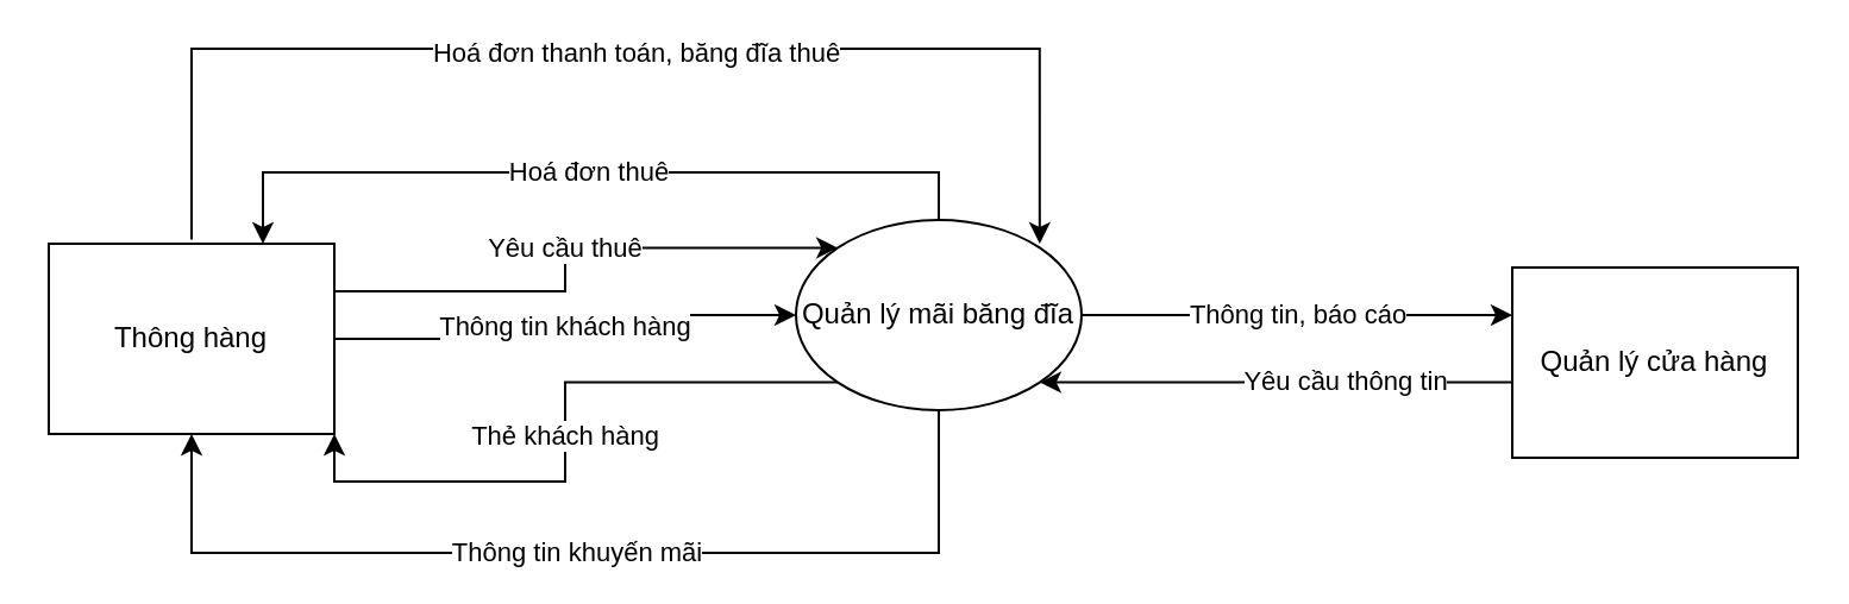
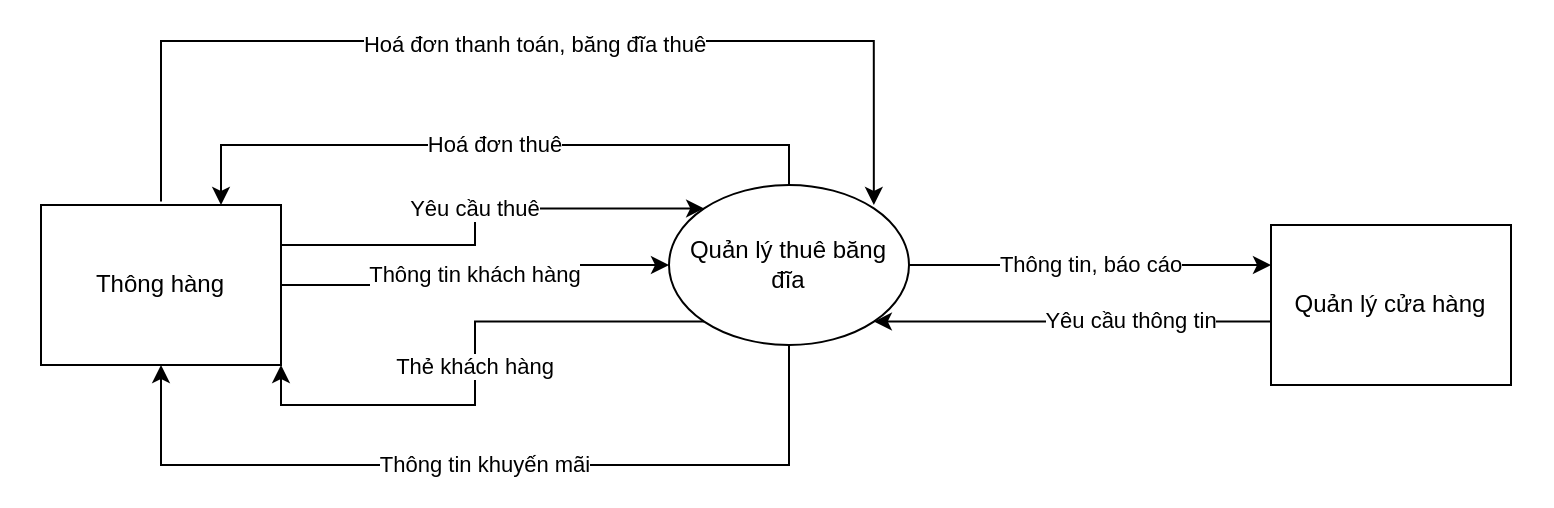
- <mxCell id="13" value="Quản lý mãi băng đĩa" style="ellipse;whiteSpace=wrap;html=1;" vertex="1" parent="1"><mxGeometry x="334" y="92" width="120" height="80" as="geometry" /></mxCell>
+ <mxCell id="13" value="Quản lý thuê băng đĩa" style="ellipse;whiteSpace=wrap;html=1;" vertex="1" parent="1"><mxGeometry x="334" y="92" width="120" height="80" as="geometry" /></mxCell>
